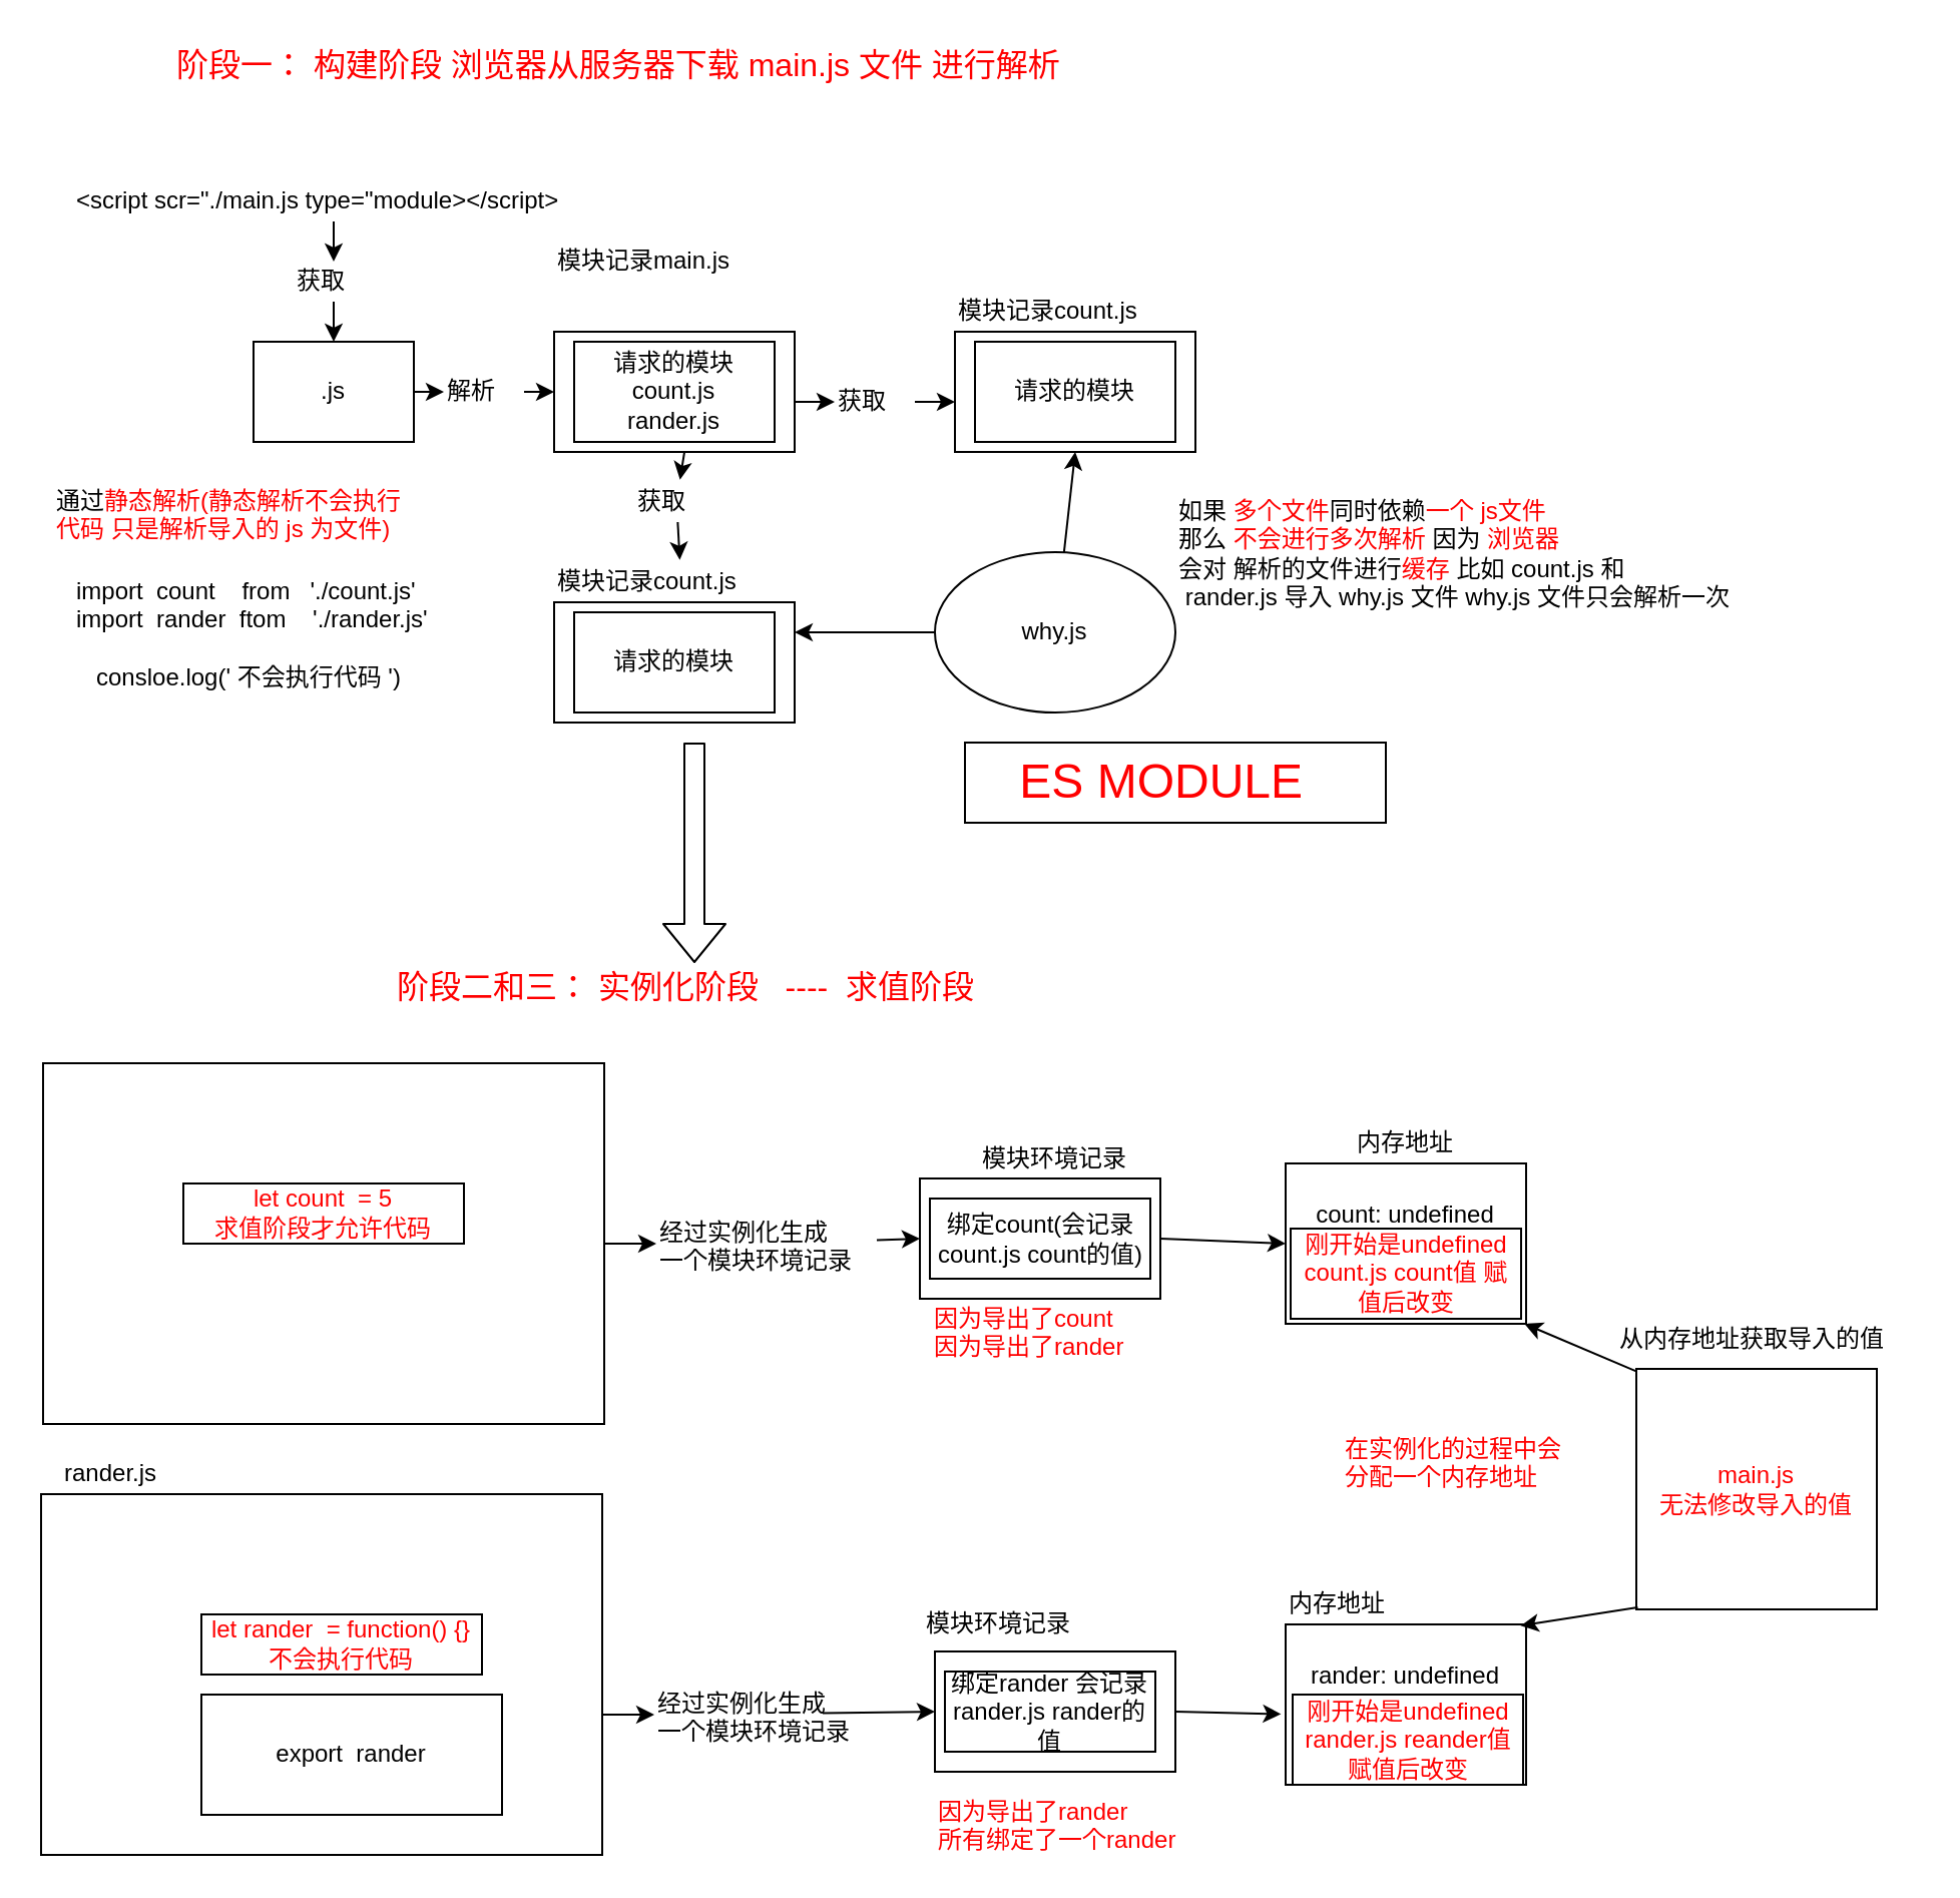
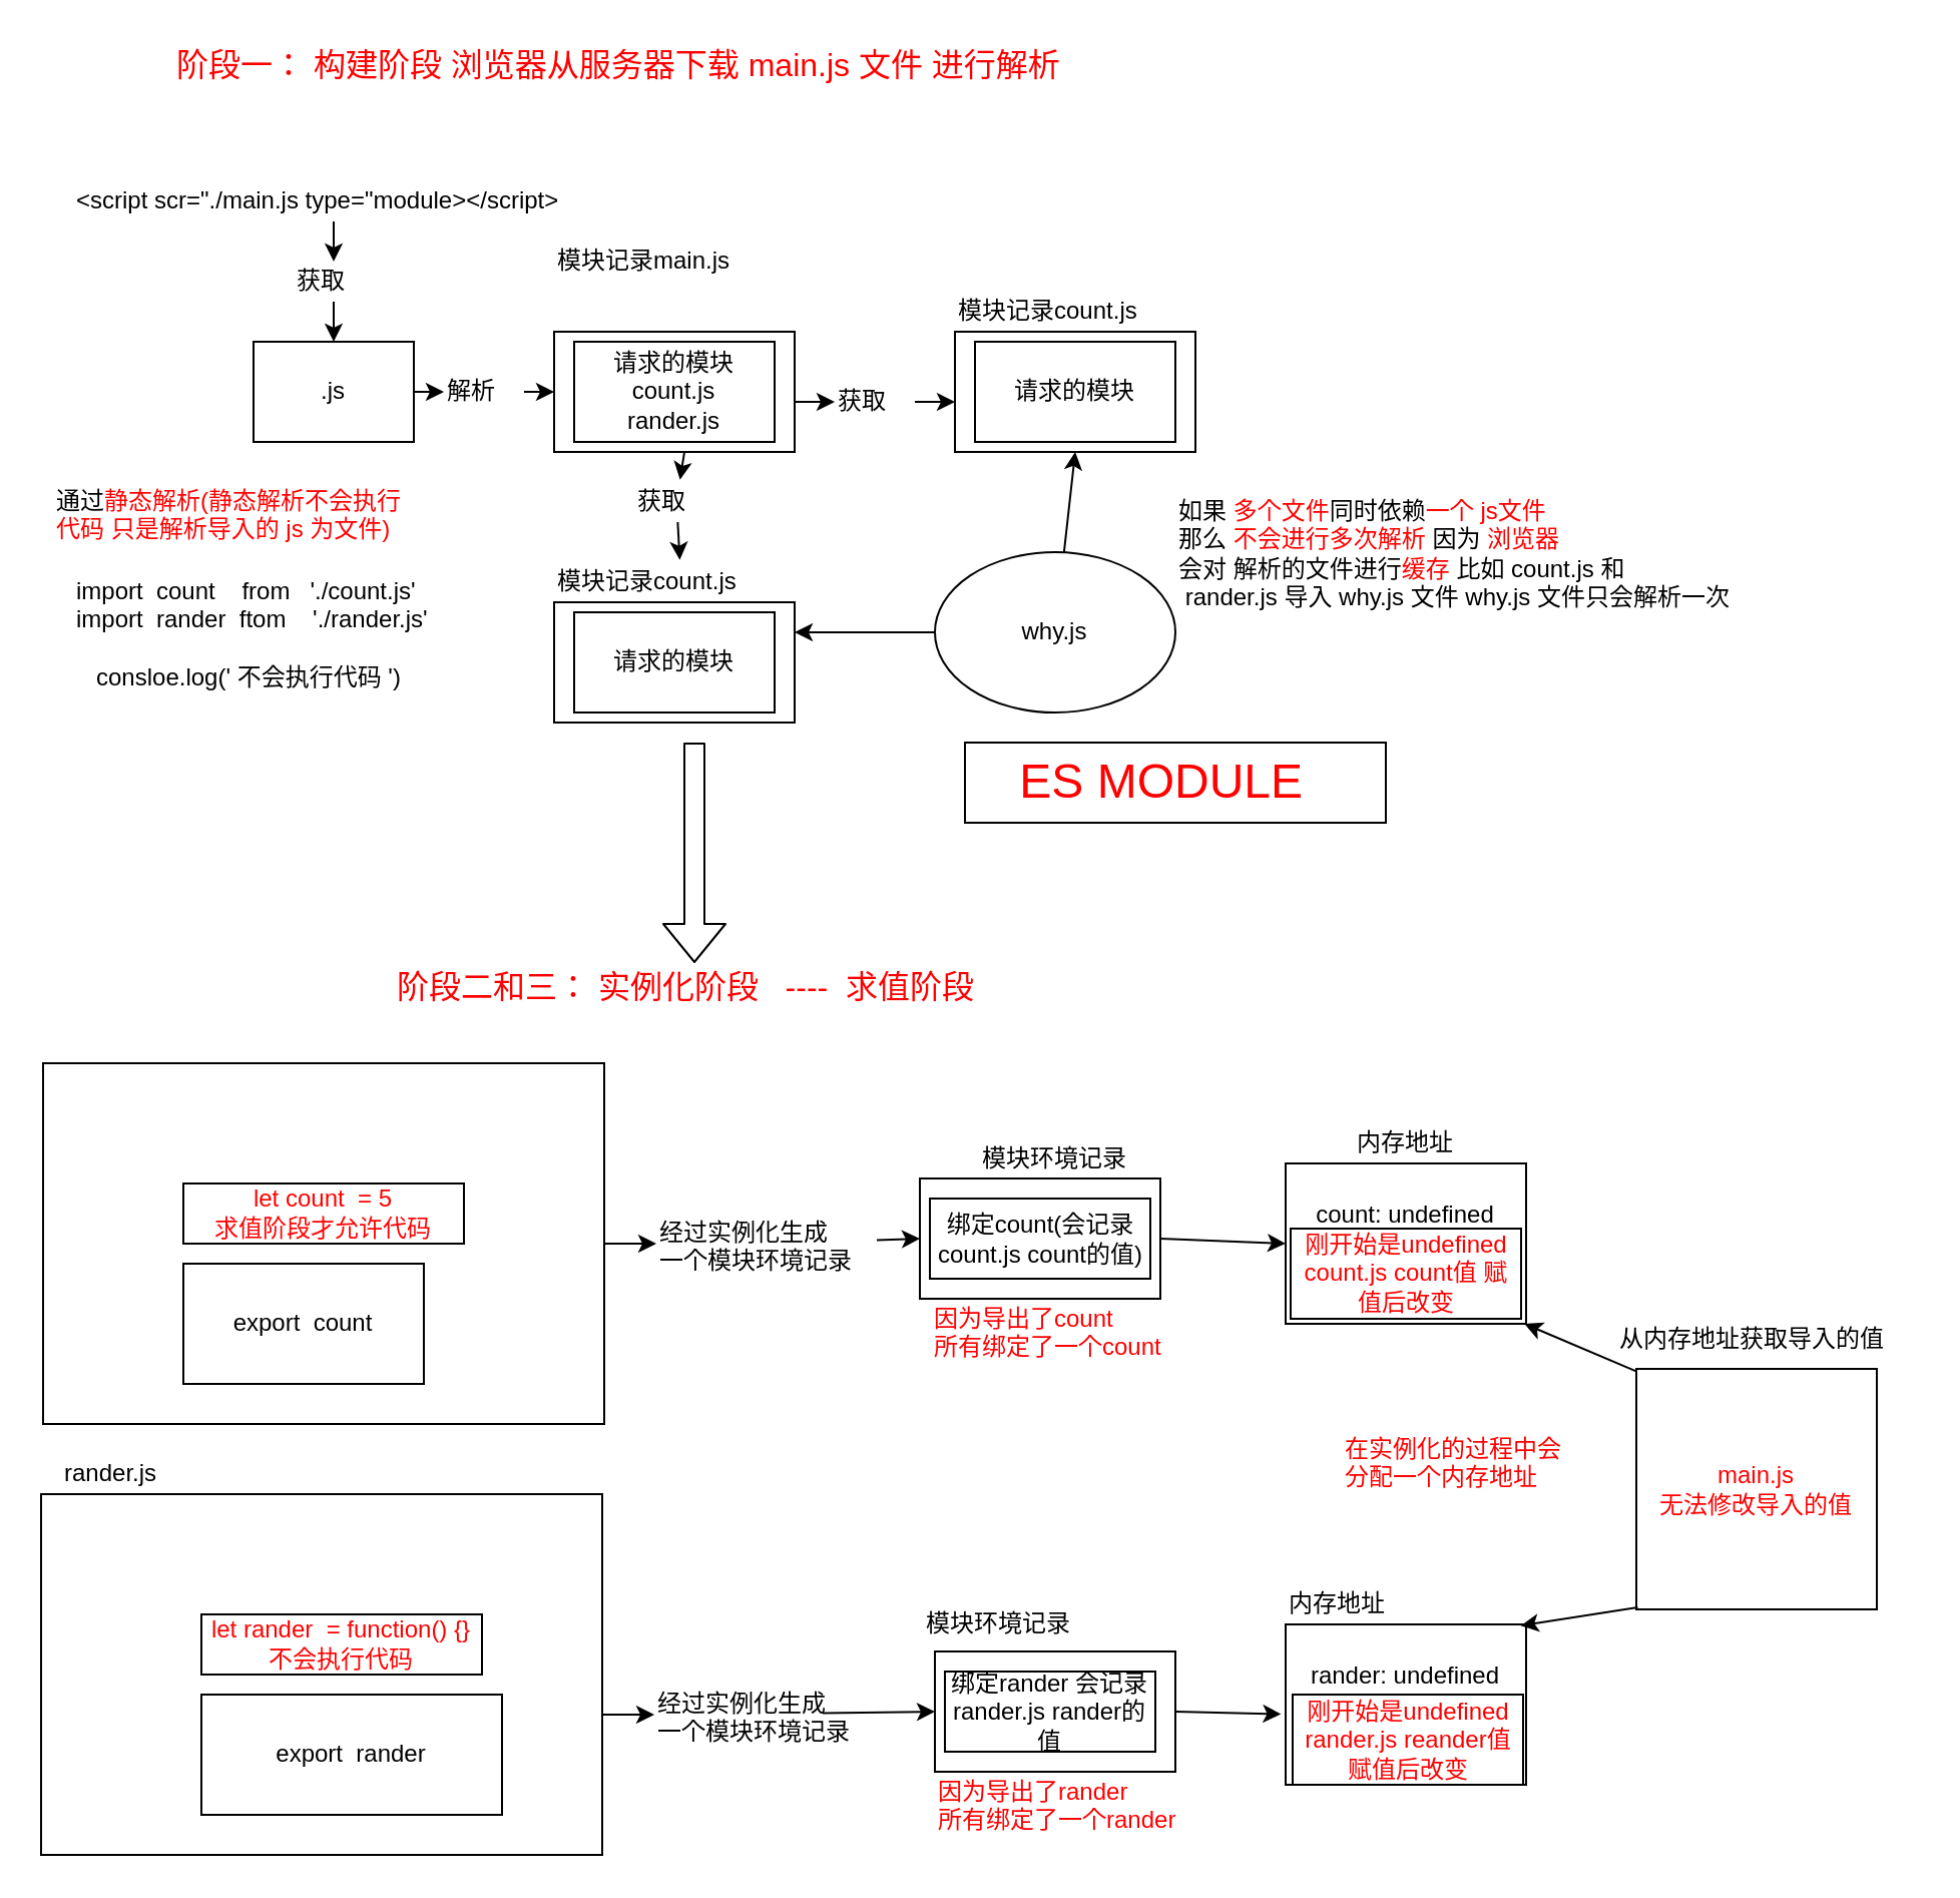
+ <mxCell id="39" value="export&amp;nbsp; count" style="rounded=0;whiteSpace=wrap;html=1;" parent="1" vertex="1"><mxGeometry x="91" y="630" width="120" height="60" as="geometry" /></mxCell>
- <mxCell id="54" value="&lt;font color=&quot;#ff0000&quot;&gt;因为导出了count &lt;br&gt;因为导出了rander&lt;/font&gt;" style="text;html=1;resizable=0;points=[];autosize=1;align=left;verticalAlign=top;spacingTop=-4;" parent="1" vertex="1"><mxGeometry x="463.5" y="647.5" width="130" height="30" as="geometry" /></mxCell>
+ <mxCell id="54" value="&lt;font color=&quot;#ff0000&quot;&gt;因为导出了count &lt;br&gt;所有绑定了一个count&lt;/font&gt;" style="text;html=1;resizable=0;points=[];autosize=1;align=left;verticalAlign=top;spacingTop=-4;" parent="1" vertex="1"><mxGeometry x="463.5" y="647.5" width="130" height="30" as="geometry" /></mxCell>
- <mxCell id="55" value="&lt;font color=&quot;#ff0000&quot;&gt;因为导出了rander&lt;br&gt;所有绑定了一个rander&lt;/font&gt;" style="text;html=1;resizable=0;points=[];autosize=1;align=left;verticalAlign=top;spacingTop=-4;" parent="1" vertex="1"><mxGeometry x="466" y="893.5" width="130" height="30" as="geometry" /></mxCell>
+ <mxCell id="55" value="&lt;font color=&quot;#ff0000&quot;&gt;因为导出了rander&lt;br&gt;所有绑定了一个rander&lt;/font&gt;" style="text;html=1;resizable=0;points=[];autosize=1;align=left;verticalAlign=top;spacingTop=-4;" parent="1" vertex="1"><mxGeometry x="466" y="883.5" width="130" height="30" as="geometry" /></mxCell>
